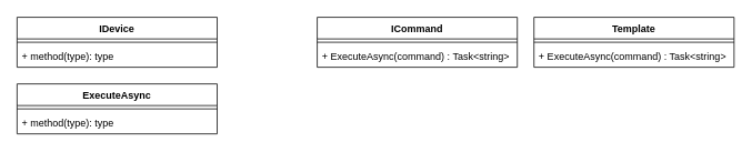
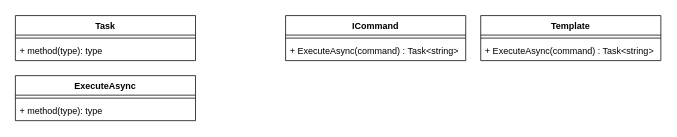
- <mxCell id="2" value="IDevice" style="swimlane;fontStyle=1;align=center;verticalAlign=top;childLayout=stackLayout;horizontal=1;startSize=26;horizontalStack=0;resizeParent=1;resizeParentMax=0;resizeLast=0;collapsible=1;marginBottom=0;whiteSpace=wrap;html=1;" vertex="1" parent="1"><mxGeometry x="20" y="20" width="240" height="60" as="geometry" /></mxCell>
+ <mxCell id="2" value="Task" style="swimlane;fontStyle=1;align=center;verticalAlign=top;childLayout=stackLayout;horizontal=1;startSize=26;horizontalStack=0;resizeParent=1;resizeParentMax=0;resizeLast=0;collapsible=1;marginBottom=0;whiteSpace=wrap;html=1;" vertex="1" parent="1"><mxGeometry x="20" y="20" width="240" height="60" as="geometry" /></mxCell>
